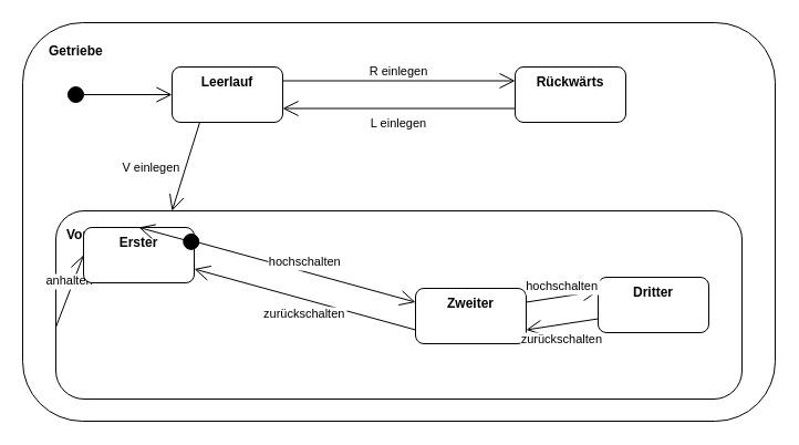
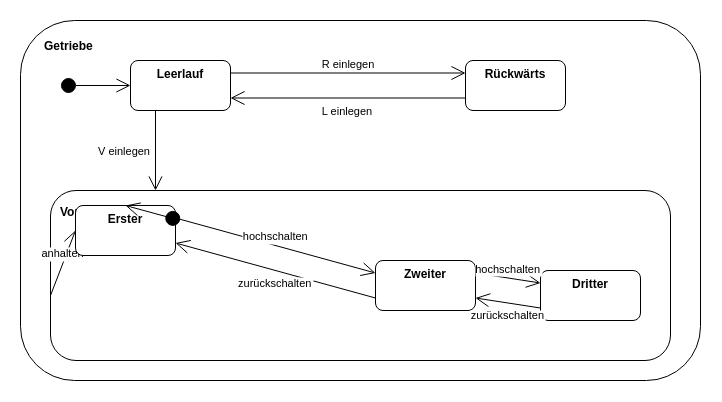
- <mxCell id="4" value="Leerlauf" style="shape=ext;rounded=1;whiteSpace=wrap;fontStyle=1;verticalAlign=top;" parent="1" vertex="1"><mxGeometry x="155" y="60" width="100" height="50" as="geometry" /></mxCell>
+ <mxCell id="4" value="Leerlauf" style="shape=ext;rounded=1;whiteSpace=wrap;fontStyle=1;verticalAlign=top;" parent="1" vertex="1"><mxGeometry x="130" y="60" width="100" height="50" as="geometry" /></mxCell>
- <mxCell id="9" value="Dritter" style="shape=ext;rounded=1;whiteSpace=wrap;fontStyle=1;verticalAlign=top;" parent="1" vertex="1"><mxGeometry x="540" y="250" width="100" height="50" as="geometry" /></mxCell>
+ <mxCell id="9" value="Dritter" style="shape=ext;rounded=1;whiteSpace=wrap;fontStyle=1;verticalAlign=top;" parent="1" vertex="1"><mxGeometry x="540" y="270" width="100" height="50" as="geometry" /></mxCell>
